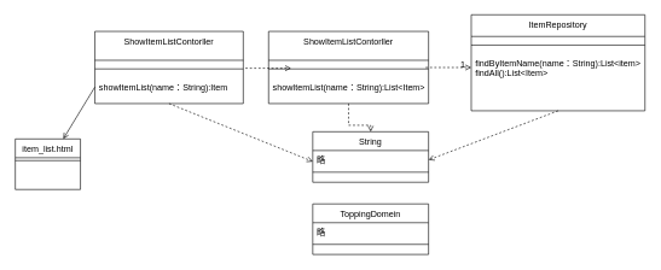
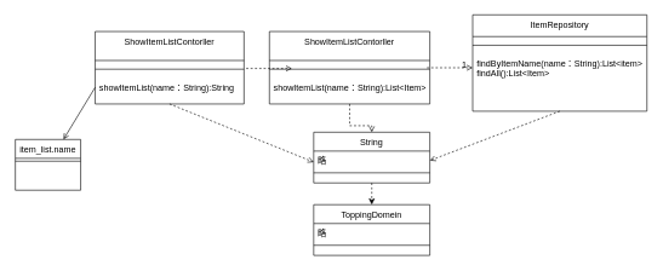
- <mxCell id="21" value="showItemList(name：String):Item" style="text;align=left;verticalAlign=top;spacingLeft=4;spacingRight=4;overflow=hidden;rotatable=0;points=[[0,0.5],[1,0.5]];portConstraint=eastwest;" vertex="1" parent="19"><mxGeometry y="64" width="205" height="26" as="geometry" /></mxCell>
+ <mxCell id="21" value="showItemList(name：String):String" style="text;align=left;verticalAlign=top;spacingLeft=4;spacingRight=4;overflow=hidden;rotatable=0;points=[[0,0.5],[1,0.5]];portConstraint=eastwest;" vertex="1" parent="19"><mxGeometry y="64" width="205" height="26" as="geometry" /></mxCell>
- <mxCell id="25" value="item_list.html" style="swimlane;fontStyle=0;align=center;verticalAlign=top;childLayout=stackLayout;horizontal=1;startSize=26;horizontalStack=0;resizeParent=1;resizeLast=0;collapsible=1;marginBottom=0;rounded=0;shadow=0;strokeWidth=1;" vertex="1" parent="1"><mxGeometry y="192" width="90" height="70" as="geometry" x="20"><mxRectangle x="230" y="260" width="170" height="26" as="alternateBounds" /></mxGeometry></mxCell>
+ <mxCell id="25" value="item_list.name" style="swimlane;fontStyle=0;align=center;verticalAlign=top;childLayout=stackLayout;horizontal=1;startSize=26;horizontalStack=0;resizeParent=1;resizeLast=0;collapsible=1;marginBottom=0;rounded=0;shadow=0;strokeWidth=1;" vertex="1" parent="1"><mxGeometry y="192" width="90" height="70" as="geometry" x="20"><mxRectangle x="230" y="260" width="170" height="26" as="alternateBounds" /></mxGeometry></mxCell>
+ <mxCell id="2" style="edgeStyle=none;html=1;exitX=0.5;exitY=1;exitDx=0;exitDy=0;entryX=0.5;entryY=0;entryDx=0;entryDy=0;dashed=1;" edge="1" parent="1" source="4" target="12"><mxGeometry relative="1" as="geometry" /></mxCell>
